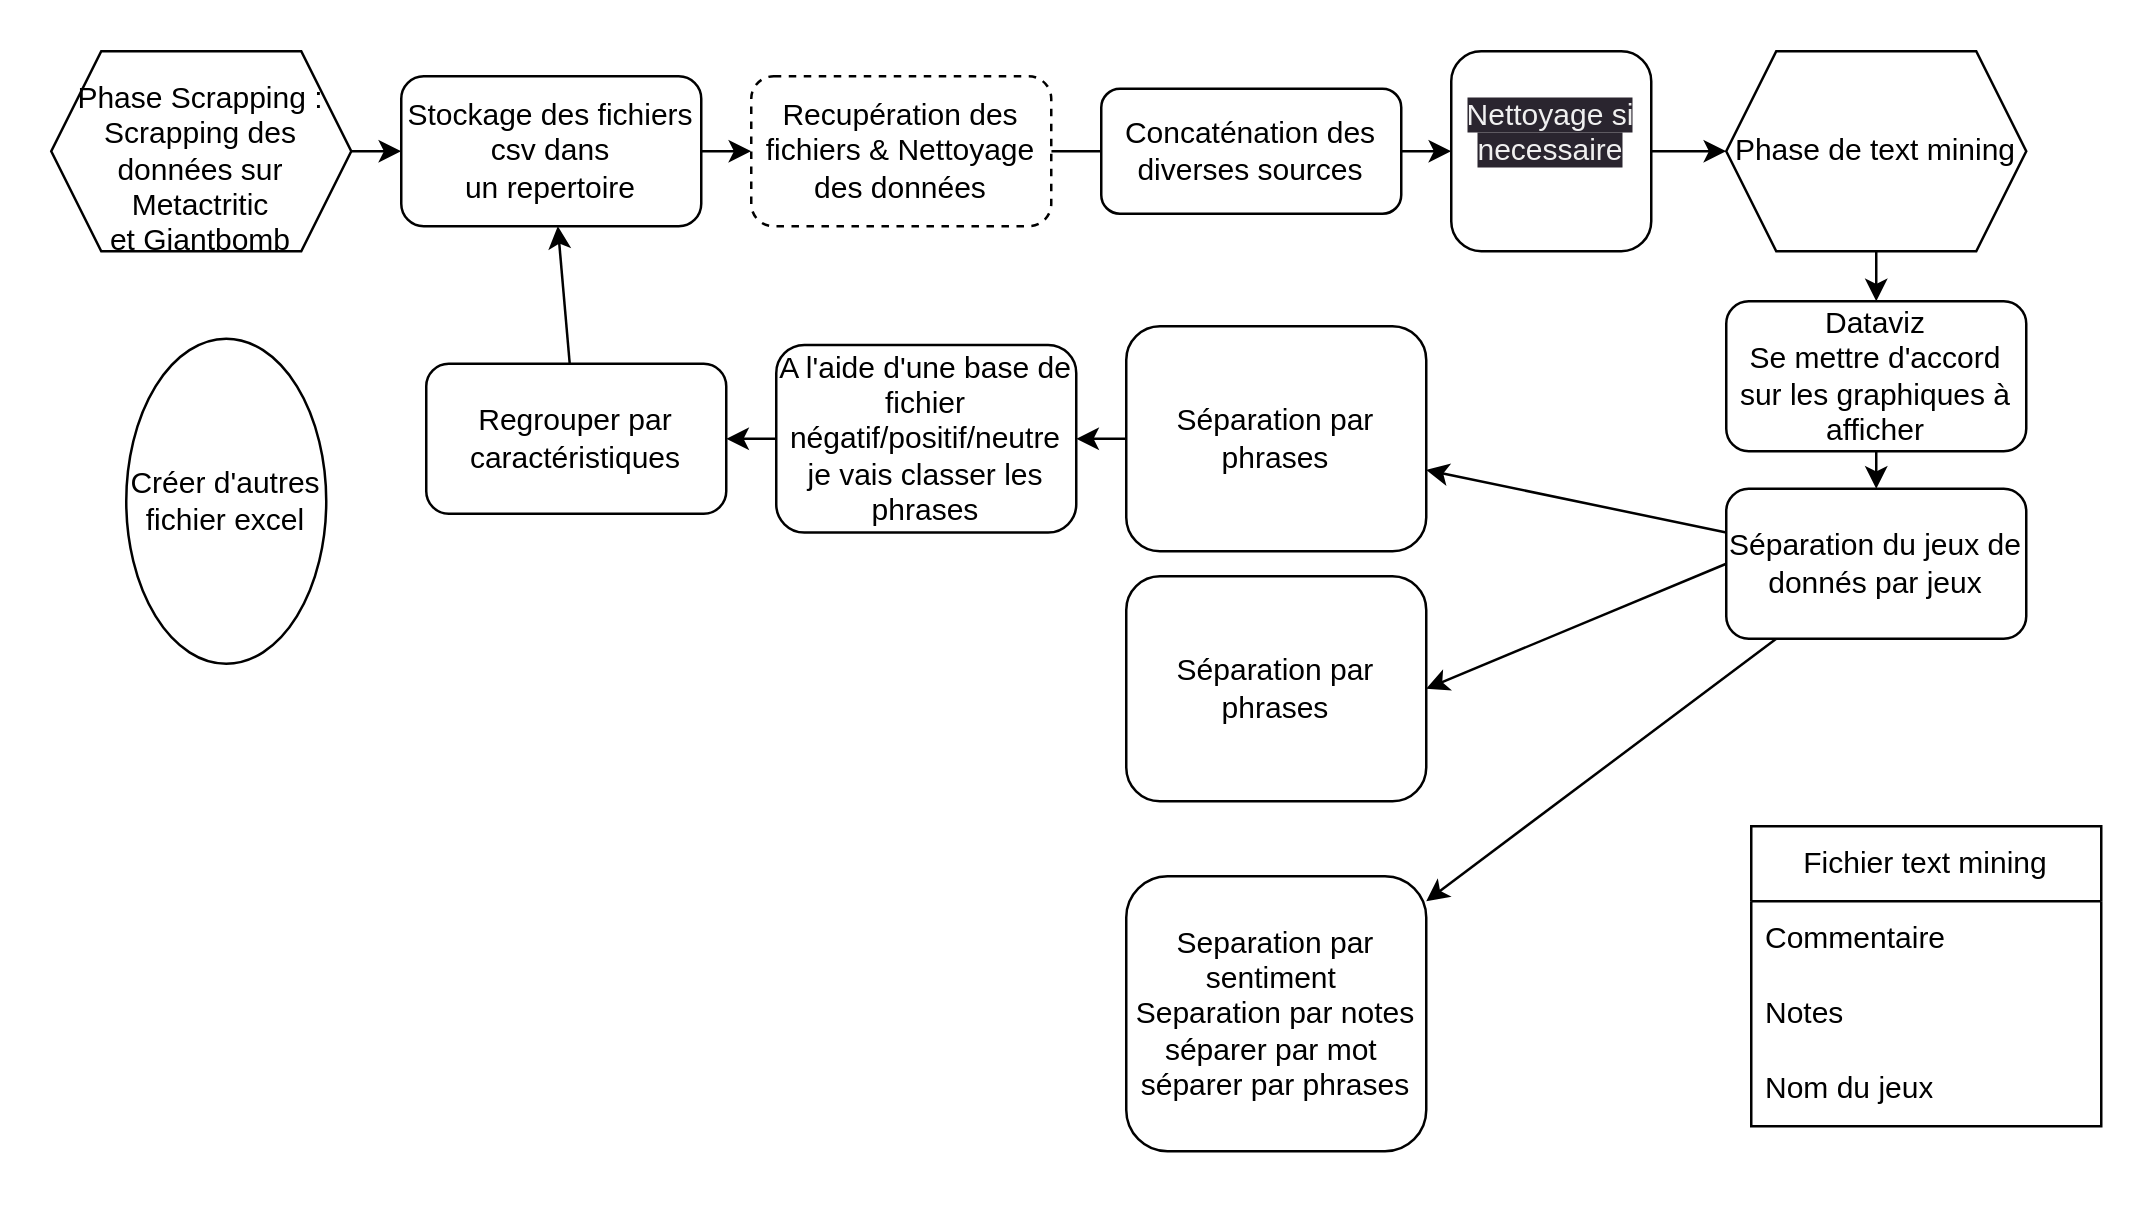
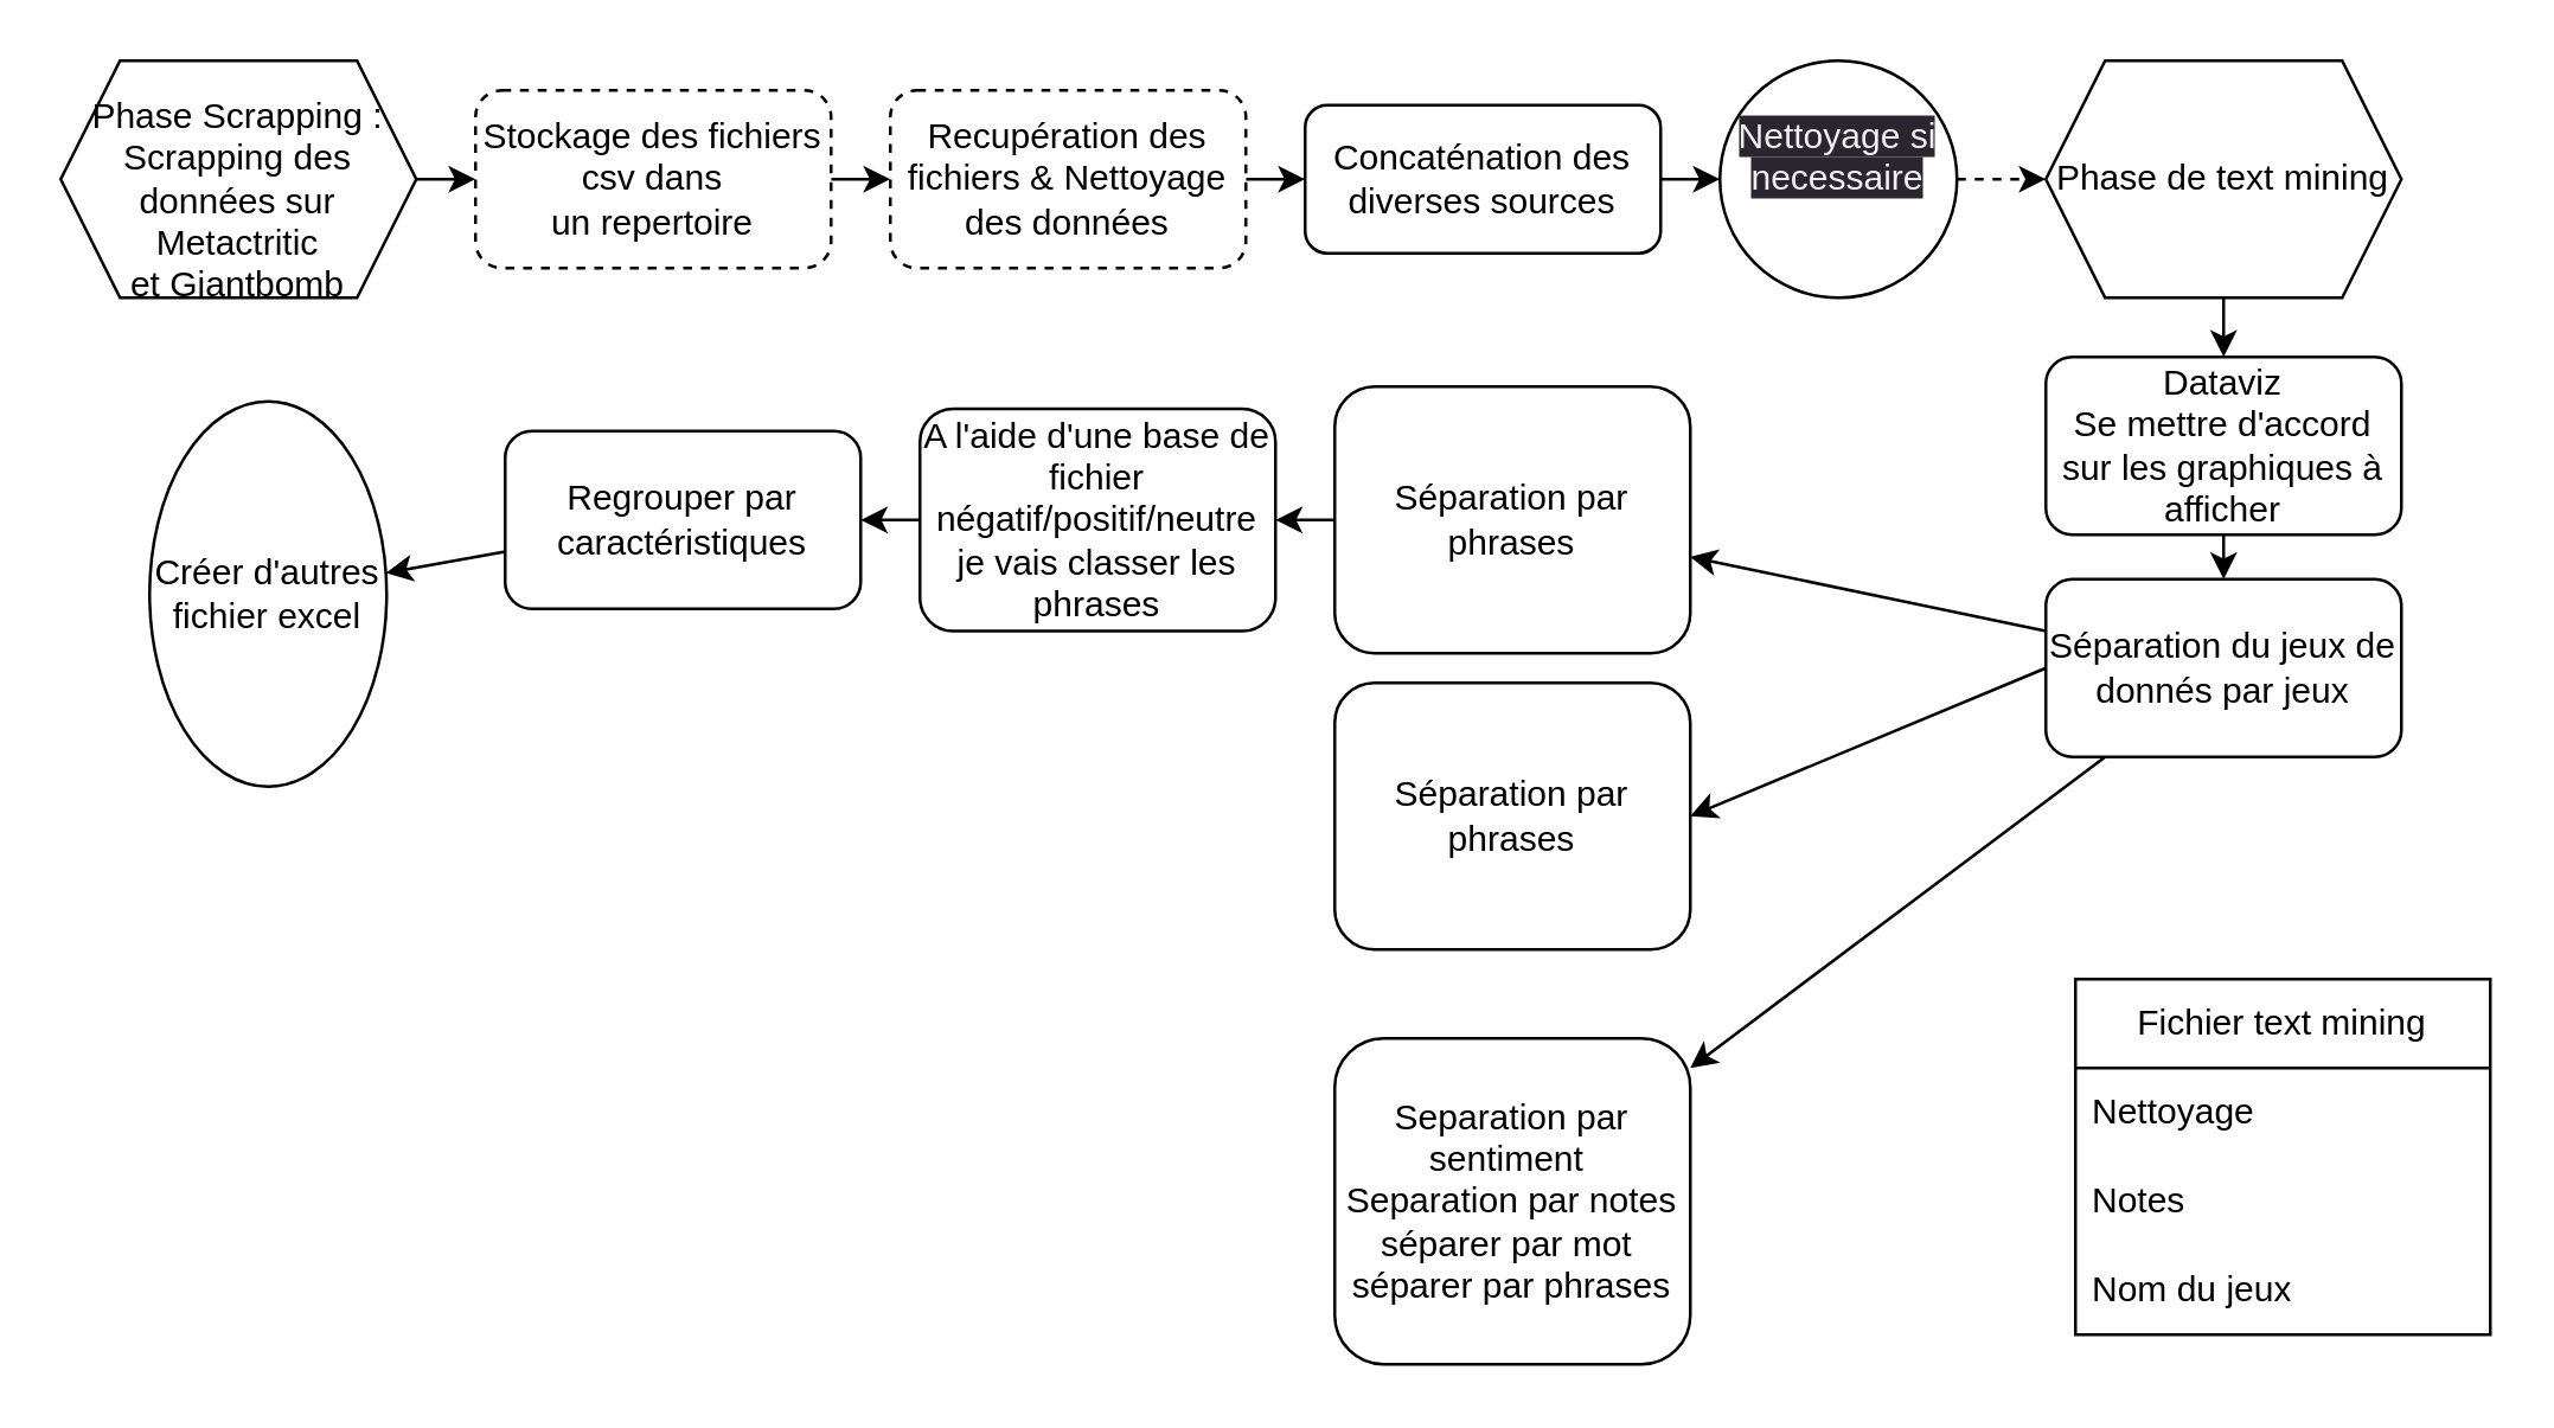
- <mxCell id="4" value="Stockage des fichiers csv dans un&amp;nbsp;repertoire" style="rounded=1;whiteSpace=wrap;html=1;" parent="1" vertex="1"><mxGeometry x="160" y="30" width="120" height="60" as="geometry" /></mxCell>
+ <mxCell id="4" value="Stockage des fichiers csv dans un&amp;nbsp;repertoire" style="rounded=1;whiteSpace=wrap;html=1;dashed=1;" parent="1" vertex="1"><mxGeometry x="160" y="30" width="120" height="60" as="geometry" /></mxCell>
- <mxCell id="7" value="" style="edgeStyle=none;html=1;endArrow=none;" parent="1" source="8" target="6" edge="1"><mxGeometry relative="1" as="geometry" /></mxCell>
+ <mxCell id="7" value="" style="edgeStyle=none;html=1;" parent="1" source="8" target="6" edge="1"><mxGeometry relative="1" as="geometry" /></mxCell>
- <mxCell id="10" value="&#10;&lt;span style=&quot;color: rgb(240, 240, 240); font-family: Helvetica; font-size: 12px; font-style: normal; font-variant-ligatures: normal; font-variant-caps: normal; font-weight: 400; letter-spacing: normal; orphans: 2; text-align: center; text-indent: 0px; text-transform: none; widows: 2; word-spacing: 0px; -webkit-text-stroke-width: 0px; background-color: rgb(42, 37, 47); text-decoration-thickness: initial; text-decoration-style: initial; text-decoration-color: initial; float: none; display: inline !important;&quot;&gt;Nettoyage si necessaire&lt;/span&gt;&#10;&#10;" style="whiteSpace=wrap;html=1;aspect=fixed;rounded=1;" parent="1" vertex="1"><mxGeometry x="580" y="20" width="80" height="80" as="geometry" /></mxCell>
+ <mxCell id="10" value="&#10;&lt;span style=&quot;color: rgb(240, 240, 240); font-family: Helvetica; font-size: 12px; font-style: normal; font-variant-ligatures: normal; font-variant-caps: normal; font-weight: 400; letter-spacing: normal; orphans: 2; text-align: center; text-indent: 0px; text-transform: none; widows: 2; word-spacing: 0px; -webkit-text-stroke-width: 0px; background-color: rgb(42, 37, 47); text-decoration-thickness: initial; text-decoration-style: initial; text-decoration-color: initial; float: none; display: inline !important;&quot;&gt;Nettoyage si necessaire&lt;/span&gt;&#10;&#10;" style="ellipse;whiteSpace=wrap;html=1;aspect=fixed;" parent="1" vertex="1"><mxGeometry x="580" y="20" width="80" height="80" as="geometry" /></mxCell>
- <mxCell id="9" value="" style="edgeStyle=none;html=1;" parent="1" source="10" target="12" edge="1"><mxGeometry relative="1" as="geometry" /></mxCell>
+ <mxCell id="9" value="" style="edgeStyle=none;html=1;dashed=1;" parent="1" source="10" target="12" edge="1"><mxGeometry relative="1" as="geometry" /></mxCell>
- <mxCell id="25" value="" style="edgeStyle=none;html=1;" edge="1" parent="1" source="26" target="4"><mxGeometry relative="1" as="geometry" /></mxCell>
+ <mxCell id="25" value="" style="edgeStyle=none;html=1;" edge="1" parent="1" source="26" target="31"><mxGeometry relative="1" as="geometry" /></mxCell>
- <mxCell id="28" value="Commentaire" style="text;strokeColor=none;fillColor=none;align=left;verticalAlign=middle;spacingLeft=4;spacingRight=4;overflow=hidden;points=[[0,0.5],[1,0.5]];portConstraint=eastwest;rotatable=0;whiteSpace=wrap;html=1;" parent="27" vertex="1"><mxGeometry y="30" width="140" height="30" as="geometry" /></mxCell>
+ <mxCell id="28" value="Nettoyage" style="text;strokeColor=none;fillColor=none;align=left;verticalAlign=middle;spacingLeft=4;spacingRight=4;overflow=hidden;points=[[0,0.5],[1,0.5]];portConstraint=eastwest;rotatable=0;whiteSpace=wrap;html=1;" parent="27" vertex="1"><mxGeometry y="30" width="140" height="30" as="geometry" /></mxCell>
